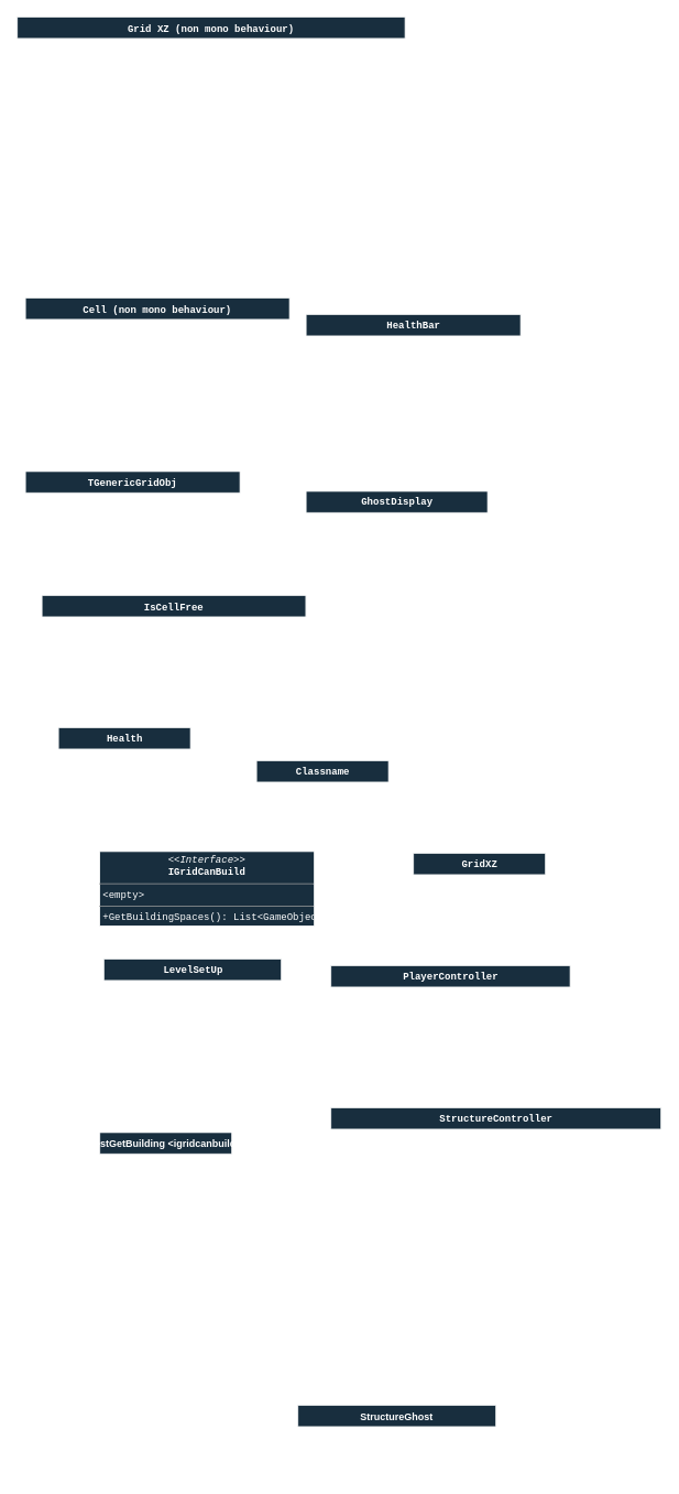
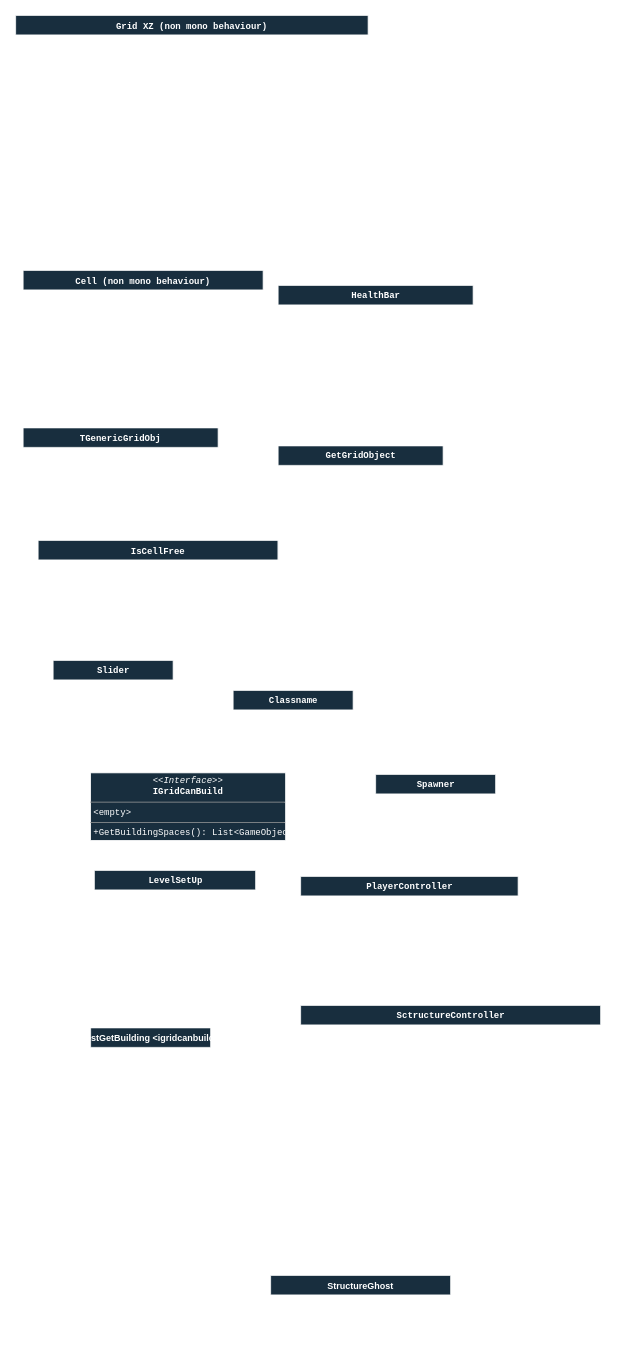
- <mxCell id="18" value="GhostDisplay" style="swimlane;fontStyle=1;align=center;verticalAlign=top;childLayout=stackLayout;horizontal=1;startSize=26;horizontalStack=0;resizeParent=1;resizeParentMax=0;resizeLast=0;collapsible=1;marginBottom=0;html=1;fontFamily=Courier New;labelBackgroundColor=none;fillColor=#182E3E;strokeColor=#FFFFFF;fontColor=#FFFFFF;" vertex="1" parent="1"><mxGeometry x="370" y="594" width="220" height="220" as="geometry" /></mxCell>
+ <mxCell id="18" value="GetGridObject" style="swimlane;fontStyle=1;align=center;verticalAlign=top;childLayout=stackLayout;horizontal=1;startSize=26;horizontalStack=0;resizeParent=1;resizeParentMax=0;resizeLast=0;collapsible=1;marginBottom=0;html=1;fontFamily=Courier New;labelBackgroundColor=none;fillColor=#182E3E;strokeColor=#FFFFFF;fontColor=#FFFFFF;" vertex="1" parent="1"><mxGeometry x="370" y="594" width="220" height="220" as="geometry" /></mxCell>
- <mxCell id="26" value="Health" style="swimlane;fontStyle=1;align=center;verticalAlign=top;childLayout=stackLayout;horizontal=1;startSize=26;horizontalStack=0;resizeParent=1;resizeParentMax=0;resizeLast=0;collapsible=1;marginBottom=0;html=1;fontFamily=Courier New;labelBackgroundColor=none;fillColor=#182E3E;strokeColor=#FFFFFF;fontColor=#FFFFFF;" vertex="1" parent="1"><mxGeometry x="70" y="880" width="160" height="114" as="geometry" /></mxCell>
+ <mxCell id="26" value="Slider" style="swimlane;fontStyle=1;align=center;verticalAlign=top;childLayout=stackLayout;horizontal=1;startSize=26;horizontalStack=0;resizeParent=1;resizeParentMax=0;resizeLast=0;collapsible=1;marginBottom=0;html=1;fontFamily=Courier New;labelBackgroundColor=none;fillColor=#182E3E;strokeColor=#FFFFFF;fontColor=#FFFFFF;" vertex="1" parent="1"><mxGeometry x="70" y="880" width="160" height="114" as="geometry" /></mxCell>
- <mxCell id="43" value="GridXZ" style="swimlane;fontStyle=1;align=center;verticalAlign=top;childLayout=stackLayout;horizontal=1;startSize=26;horizontalStack=0;resizeParent=1;resizeParentMax=0;resizeLast=0;collapsible=1;marginBottom=0;html=1;fontFamily=Courier New;labelBackgroundColor=none;fillColor=#182E3E;strokeColor=#FFFFFF;fontColor=#FFFFFF;" vertex="1" parent="1"><mxGeometry x="500" y="1032" width="160" height="86" as="geometry" /></mxCell>
+ <mxCell id="43" value="Spawner" style="swimlane;fontStyle=1;align=center;verticalAlign=top;childLayout=stackLayout;horizontal=1;startSize=26;horizontalStack=0;resizeParent=1;resizeParentMax=0;resizeLast=0;collapsible=1;marginBottom=0;html=1;fontFamily=Courier New;labelBackgroundColor=none;fillColor=#182E3E;strokeColor=#FFFFFF;fontColor=#FFFFFF;" vertex="1" parent="1"><mxGeometry x="500" y="1032" width="160" height="86" as="geometry" /></mxCell>
- <mxCell id="47" value="StructureController" style="swimlane;fontStyle=1;align=center;verticalAlign=top;childLayout=stackLayout;horizontal=1;startSize=26;horizontalStack=0;resizeParent=1;resizeParentMax=0;resizeLast=0;collapsible=1;marginBottom=0;html=1;fontFamily=Courier New;labelBackgroundColor=none;fillColor=#182E3E;strokeColor=#FFFFFF;fontColor=#FFFFFF;" vertex="1" parent="1"><mxGeometry x="400" y="1340" width="400" height="290" as="geometry" /></mxCell>
+ <mxCell id="47" value="SctructureController" style="swimlane;fontStyle=1;align=center;verticalAlign=top;childLayout=stackLayout;horizontal=1;startSize=26;horizontalStack=0;resizeParent=1;resizeParentMax=0;resizeLast=0;collapsible=1;marginBottom=0;html=1;fontFamily=Courier New;labelBackgroundColor=none;fillColor=#182E3E;strokeColor=#FFFFFF;fontColor=#FFFFFF;" vertex="1" parent="1"><mxGeometry x="400" y="1340" width="400" height="290" as="geometry" /></mxCell>
